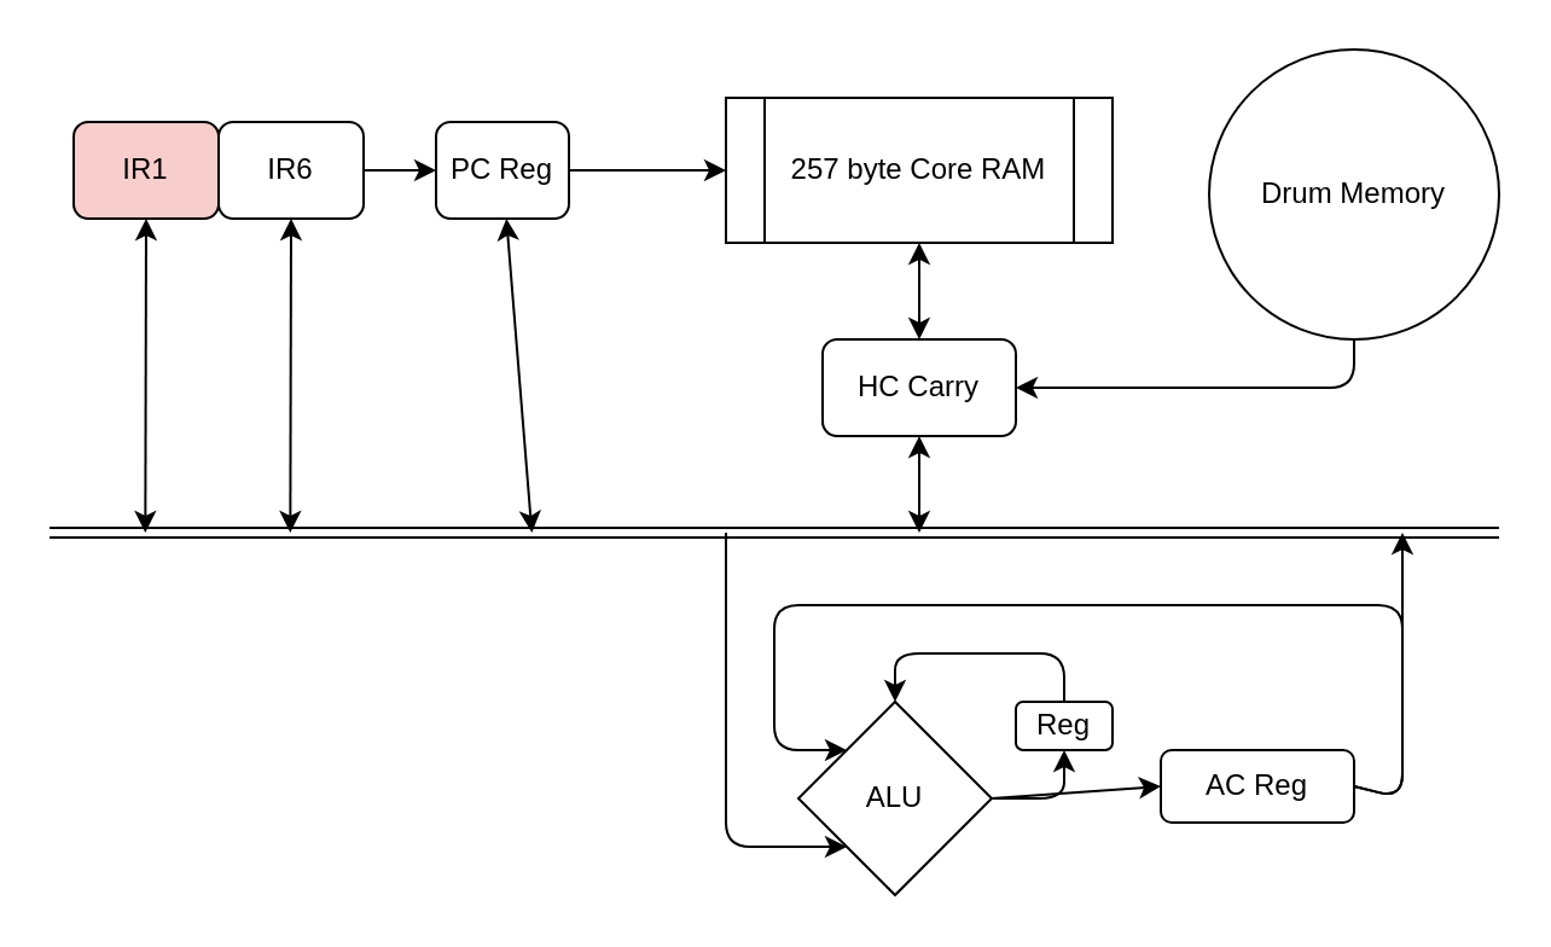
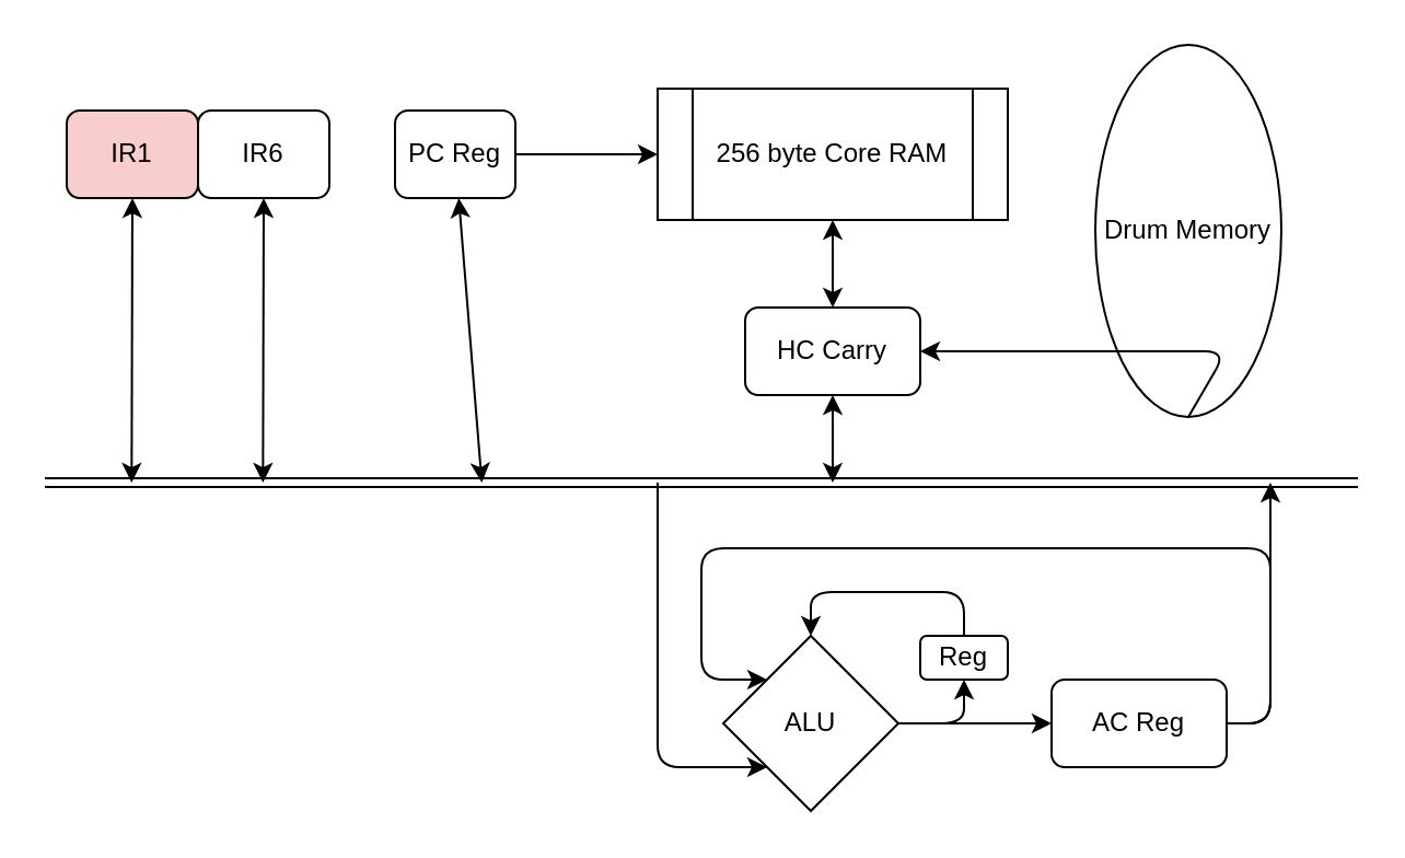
- <mxCell id="23" value="" style="endArrow=classic;html=1;rounded=0;exitX=1;exitY=0.5;exitDx=0;exitDy=0;" parent="1" source="21" target="18" edge="1"><mxGeometry width="50" height="50" relative="1" as="geometry"><mxPoint x="300" y="170" as="sourcePoint" /><mxPoint x="350" y="120" as="targetPoint" /></mxGeometry></mxCell>
- <mxCell id="14" value="257 byte Core RAM" style="shape=process;whiteSpace=wrap;html=1;backgroundOutline=1;" parent="1" vertex="1"><mxGeometry x="300" y="40" width="160" height="60" as="geometry" /></mxCell>
+ <mxCell id="14" value="256 byte Core RAM" style="shape=process;whiteSpace=wrap;html=1;backgroundOutline=1;" parent="1" vertex="1"><mxGeometry x="300" y="40" width="160" height="60" as="geometry" /></mxCell>
- <mxCell id="16" value="Drum Memory" style="ellipse;whiteSpace=wrap;html=1;aspect=fixed;" parent="1" vertex="1"><mxGeometry x="500" y="20" width="120" height="120" as="geometry" /></mxCell>
+ <mxCell id="16" value="Drum Memory" style="ellipse;whiteSpace=wrap;html=1;aspect=fixed;" parent="1" vertex="1"><mxGeometry x="500" y="20" width="85" height="170" as="geometry" /></mxCell>
- <mxCell id="7" value="AC Reg" style="rounded=1;whiteSpace=wrap;html=1;" parent="1" vertex="1"><mxGeometry x="480" y="310" width="80" height="30" as="geometry" /></mxCell>
+ <mxCell id="7" value="AC Reg" style="rounded=1;whiteSpace=wrap;html=1;" parent="1" vertex="1"><mxGeometry x="480" y="310" width="80" height="40" as="geometry" /></mxCell>
